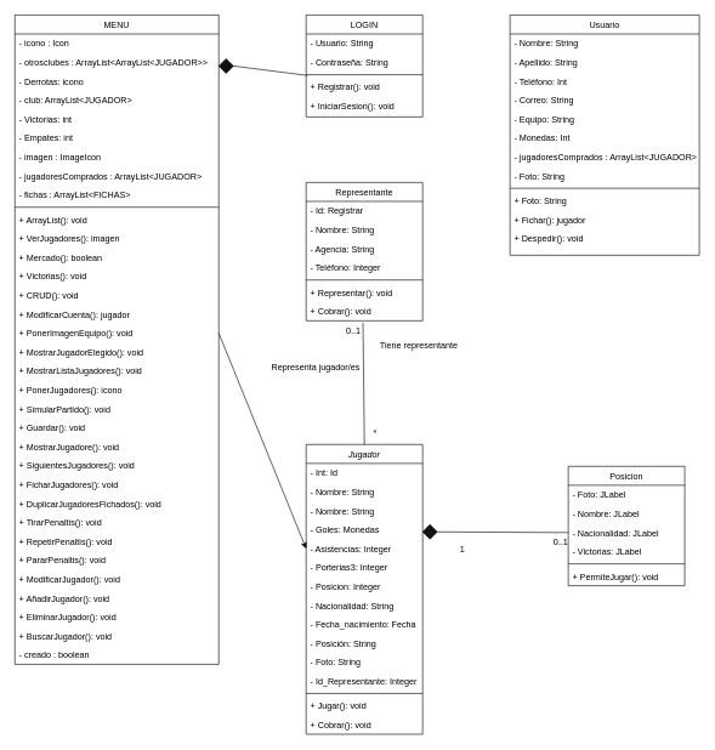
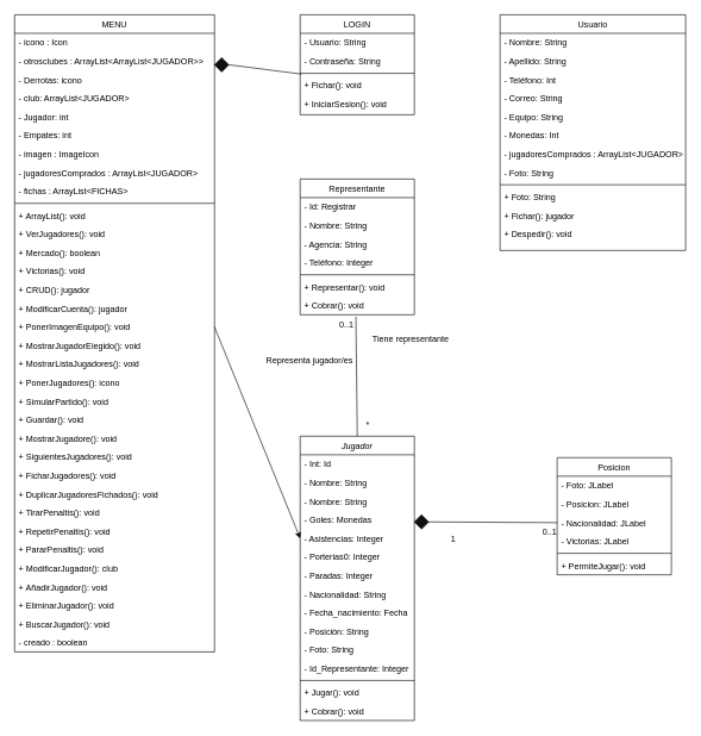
- <mxCell id="50" value="+ Registrar(): void" style="text;align=left;verticalAlign=top;spacingLeft=4;spacingRight=4;overflow=hidden;rotatable=0;points=[[0,0.5],[1,0.5]];portConstraint=eastwest;" vertex="1" parent="46"><mxGeometry y="86" width="160" height="26" as="geometry" /></mxCell>
+ <mxCell id="50" value="+ Fichar(): void" style="text;align=left;verticalAlign=top;spacingLeft=4;spacingRight=4;overflow=hidden;rotatable=0;points=[[0,0.5],[1,0.5]];portConstraint=eastwest;" vertex="1" parent="46"><mxGeometry y="86" width="160" height="26" as="geometry" /></mxCell>
- <mxCell id="57" value="- Victorias: int" style="text;align=left;verticalAlign=top;spacingLeft=4;spacingRight=4;overflow=hidden;rotatable=0;points=[[0,0.5],[1,0.5]];portConstraint=eastwest;rounded=0;shadow=0;html=0;" vertex="1" parent="52"><mxGeometry y="130" width="280" height="26" as="geometry" /></mxCell>
+ <mxCell id="57" value="- Jugador: int" style="text;align=left;verticalAlign=top;spacingLeft=4;spacingRight=4;overflow=hidden;rotatable=0;points=[[0,0.5],[1,0.5]];portConstraint=eastwest;rounded=0;shadow=0;html=0;" vertex="1" parent="52"><mxGeometry y="130" width="280" height="26" as="geometry" /></mxCell>
- <mxCell id="64" value="+ VerJugadores(): imagen" style="text;align=left;verticalAlign=top;spacingLeft=4;spacingRight=4;overflow=hidden;rotatable=0;points=[[0,0.5],[1,0.5]];portConstraint=eastwest;" vertex="1" parent="52"><mxGeometry y="294" width="280" height="26" as="geometry" /></mxCell>
+ <mxCell id="64" value="+ VerJugadores(): void" style="text;align=left;verticalAlign=top;spacingLeft=4;spacingRight=4;overflow=hidden;rotatable=0;points=[[0,0.5],[1,0.5]];portConstraint=eastwest;" vertex="1" parent="52"><mxGeometry y="294" width="280" height="26" as="geometry" /></mxCell>
- <mxCell id="67" value="+ CRUD(): void" style="text;align=left;verticalAlign=top;spacingLeft=4;spacingRight=4;overflow=hidden;rotatable=0;points=[[0,0.5],[1,0.5]];portConstraint=eastwest;" vertex="1" parent="52"><mxGeometry y="372" width="280" height="26" as="geometry" /></mxCell>
+ <mxCell id="67" value="+ CRUD(): jugador" style="text;align=left;verticalAlign=top;spacingLeft=4;spacingRight=4;overflow=hidden;rotatable=0;points=[[0,0.5],[1,0.5]];portConstraint=eastwest;" vertex="1" parent="52"><mxGeometry y="372" width="280" height="26" as="geometry" /></mxCell>
- <mxCell id="41" value="- Nombre: JLabel" style="text;align=left;verticalAlign=top;spacingLeft=4;spacingRight=4;overflow=hidden;rotatable=0;points=[[0,0.5],[1,0.5]];portConstraint=eastwest;" vertex="1" parent="39"><mxGeometry y="52" width="160" height="26" as="geometry" /></mxCell>
+ <mxCell id="41" value="- Posicion: JLabel" style="text;align=left;verticalAlign=top;spacingLeft=4;spacingRight=4;overflow=hidden;rotatable=0;points=[[0,0.5],[1,0.5]];portConstraint=eastwest;" vertex="1" parent="39"><mxGeometry y="52" width="160" height="26" as="geometry" /></mxCell>
- <mxCell id="29" value="- Porterias3: Integer" style="text;align=left;verticalAlign=top;spacingLeft=4;spacingRight=4;overflow=hidden;rotatable=0;points=[[0,0.5],[1,0.5]];portConstraint=eastwest;" vertex="1" parent="23"><mxGeometry y="156" width="160" height="26" as="geometry" /></mxCell>
+ <mxCell id="29" value="- Porterias0: Integer" style="text;align=left;verticalAlign=top;spacingLeft=4;spacingRight=4;overflow=hidden;rotatable=0;points=[[0,0.5],[1,0.5]];portConstraint=eastwest;" vertex="1" parent="23"><mxGeometry y="156" width="160" height="26" as="geometry" /></mxCell>
- <mxCell id="82" value="+ ModificarJugador(): void" style="text;align=left;verticalAlign=top;spacingLeft=4;spacingRight=4;overflow=hidden;rotatable=0;points=[[0,0.5],[1,0.5]];portConstraint=eastwest;" vertex="1" parent="52"><mxGeometry y="762" width="280" height="26" as="geometry" /></mxCell>
+ <mxCell id="82" value="+ ModificarJugador(): club" style="text;align=left;verticalAlign=top;spacingLeft=4;spacingRight=4;overflow=hidden;rotatable=0;points=[[0,0.5],[1,0.5]];portConstraint=eastwest;" vertex="1" parent="52"><mxGeometry y="762" width="280" height="26" as="geometry" /></mxCell>
- <mxCell id="30" value="- Posicion: Integer" style="text;align=left;verticalAlign=top;spacingLeft=4;spacingRight=4;overflow=hidden;rotatable=0;points=[[0,0.5],[1,0.5]];portConstraint=eastwest;" vertex="1" parent="23"><mxGeometry y="182" width="160" height="26" as="geometry" /></mxCell>
+ <mxCell id="30" value="- Paradas: Integer" style="text;align=left;verticalAlign=top;spacingLeft=4;spacingRight=4;overflow=hidden;rotatable=0;points=[[0,0.5],[1,0.5]];portConstraint=eastwest;" vertex="1" parent="23"><mxGeometry y="182" width="160" height="26" as="geometry" /></mxCell>
